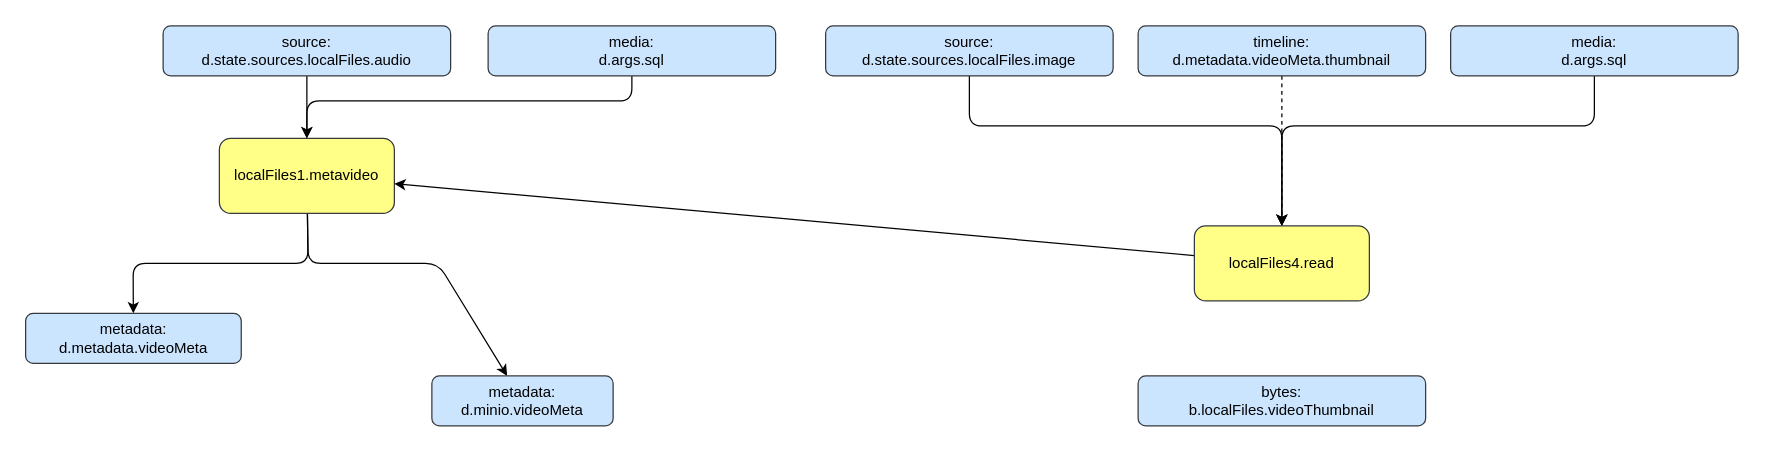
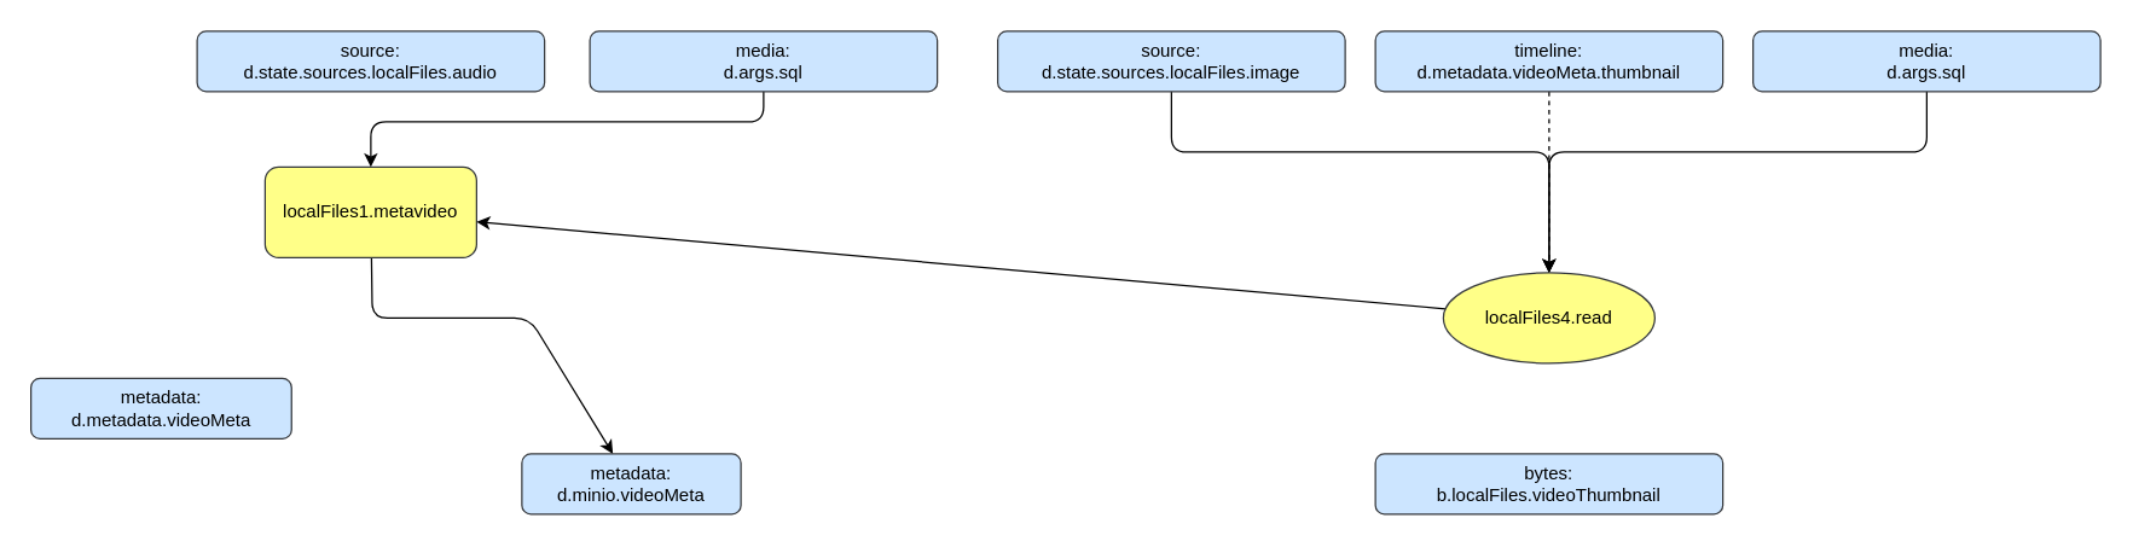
- <mxCell id="2" style="edgeStyle=none;html=1;entryX=0.5;entryY=0;entryDx=0;entryDy=0;" parent="1" source="3" target="6" edge="1"><mxGeometry relative="1" as="geometry"><Array as="points" /></mxGeometry></mxCell>
- <mxCell id="4" style="edgeStyle=none;html=1;" parent="1" source="6" target="7" edge="1"><mxGeometry relative="1" as="geometry"><Array as="points"><mxPoint x="246" y="210" /><mxPoint x="106" y="210" /></Array></mxGeometry></mxCell>
- <mxCell id="12" value="localFiles4.read" style="rounded=1;whiteSpace=wrap;fillColor=#ffff88;strokeColor=#36393d;fontColor=#000000;" vertex="1" parent="1"><mxGeometry x="955" y="180" width="140" height="60" as="geometry" /></mxCell>
+ <mxCell id="12" value="localFiles4.read" style="ellipse;whiteSpace=wrap;fillColor=#ffff88;strokeColor=#36393d;fontColor=#000000;" vertex="1" parent="1"><mxGeometry x="955" y="180" width="140" height="60" as="geometry" /></mxCell>
